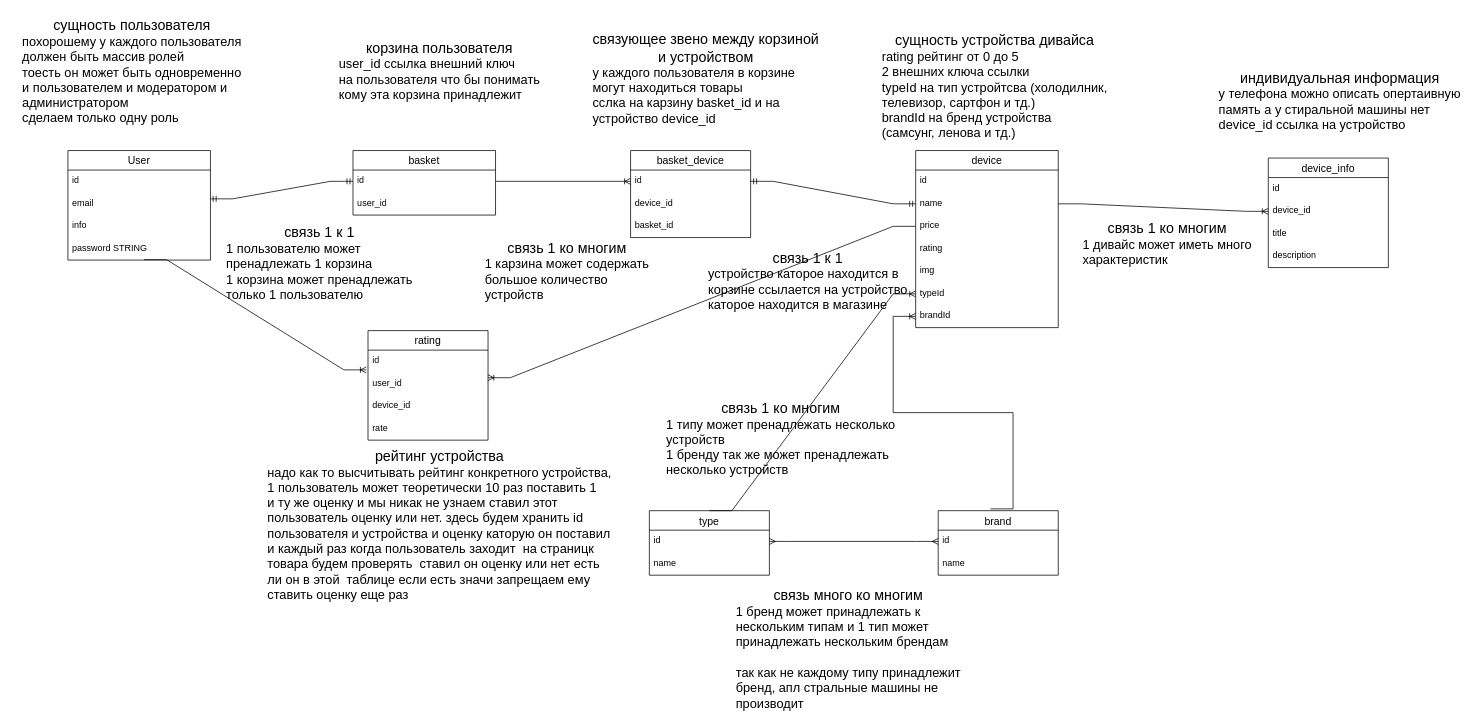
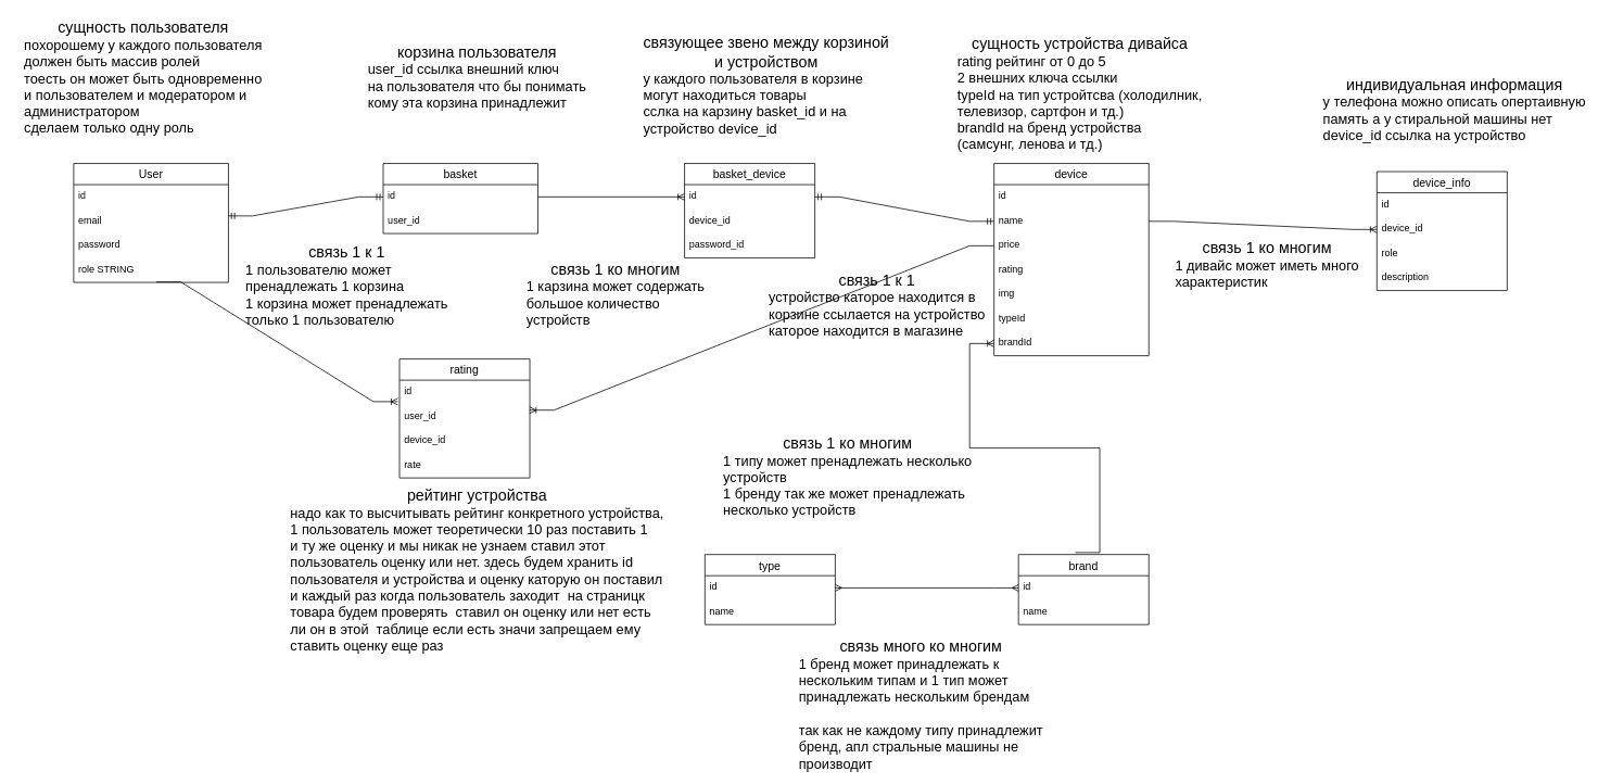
- <mxCell id="6" value="info" style="text;strokeColor=none;fillColor=none;spacingLeft=4;spacingRight=4;overflow=hidden;rotatable=0;points=[[0,0.5],[1,0.5]];portConstraint=eastwest;fontSize=12;whiteSpace=wrap;html=1;" parent="3" vertex="1"><mxGeometry y="86" width="190" height="30" as="geometry" /></mxCell>
+ <mxCell id="6" value="password" style="text;strokeColor=none;fillColor=none;spacingLeft=4;spacingRight=4;overflow=hidden;rotatable=0;points=[[0,0.5],[1,0.5]];portConstraint=eastwest;fontSize=12;whiteSpace=wrap;html=1;" parent="3" vertex="1"><mxGeometry y="86" width="190" height="30" as="geometry" /></mxCell>
- <mxCell id="45" value="basket_id" style="text;strokeColor=none;fillColor=none;spacingLeft=4;spacingRight=4;overflow=hidden;rotatable=0;points=[[0,0.5],[1,0.5]];portConstraint=eastwest;fontSize=12;whiteSpace=wrap;html=1;" parent="42" vertex="1"><mxGeometry y="86" width="160" height="30" as="geometry" /></mxCell>
+ <mxCell id="45" value="password_id" style="text;strokeColor=none;fillColor=none;spacingLeft=4;spacingRight=4;overflow=hidden;rotatable=0;points=[[0,0.5],[1,0.5]];portConstraint=eastwest;fontSize=12;whiteSpace=wrap;html=1;" parent="42" vertex="1"><mxGeometry y="86" width="160" height="30" as="geometry" /></mxCell>
- <mxCell id="32" value="title" style="text;strokeColor=none;fillColor=none;spacingLeft=4;spacingRight=4;overflow=hidden;rotatable=0;points=[[0,0.5],[1,0.5]];portConstraint=eastwest;fontSize=12;whiteSpace=wrap;html=1;" parent="29" vertex="1"><mxGeometry y="86" width="160" height="30" as="geometry" /></mxCell>
+ <mxCell id="32" value="role" style="text;strokeColor=none;fillColor=none;spacingLeft=4;spacingRight=4;overflow=hidden;rotatable=0;points=[[0,0.5],[1,0.5]];portConstraint=eastwest;fontSize=12;whiteSpace=wrap;html=1;" parent="29" vertex="1"><mxGeometry y="86" width="160" height="30" as="geometry" /></mxCell>
- <mxCell id="7" value="password STRING" style="text;strokeColor=none;fillColor=none;spacingLeft=4;spacingRight=4;overflow=hidden;rotatable=0;points=[[0,0.5],[1,0.5]];portConstraint=eastwest;fontSize=12;whiteSpace=wrap;html=1;" parent="3" vertex="1"><mxGeometry y="116" width="190" height="30" as="geometry" /></mxCell>
+ <mxCell id="7" value="role STRING" style="text;strokeColor=none;fillColor=none;spacingLeft=4;spacingRight=4;overflow=hidden;rotatable=0;points=[[0,0.5],[1,0.5]];portConstraint=eastwest;fontSize=12;whiteSpace=wrap;html=1;" parent="3" vertex="1"><mxGeometry y="116" width="190" height="30" as="geometry" /></mxCell>
- <mxCell id="34" value="" style="edgeStyle=entityRelationEdgeStyle;fontSize=12;html=1;endArrow=ERoneToMany;rounded=0;exitX=0.5;exitY=0;exitDx=0;exitDy=0;entryX=0;entryY=0.5;entryDx=0;entryDy=0;" parent="1" source="26" target="20" edge="1"><mxGeometry width="100" height="100" relative="1" as="geometry"><mxPoint x="1160" y="420" as="sourcePoint" /><mxPoint x="1260" y="320" as="targetPoint" /></mxGeometry></mxCell>
